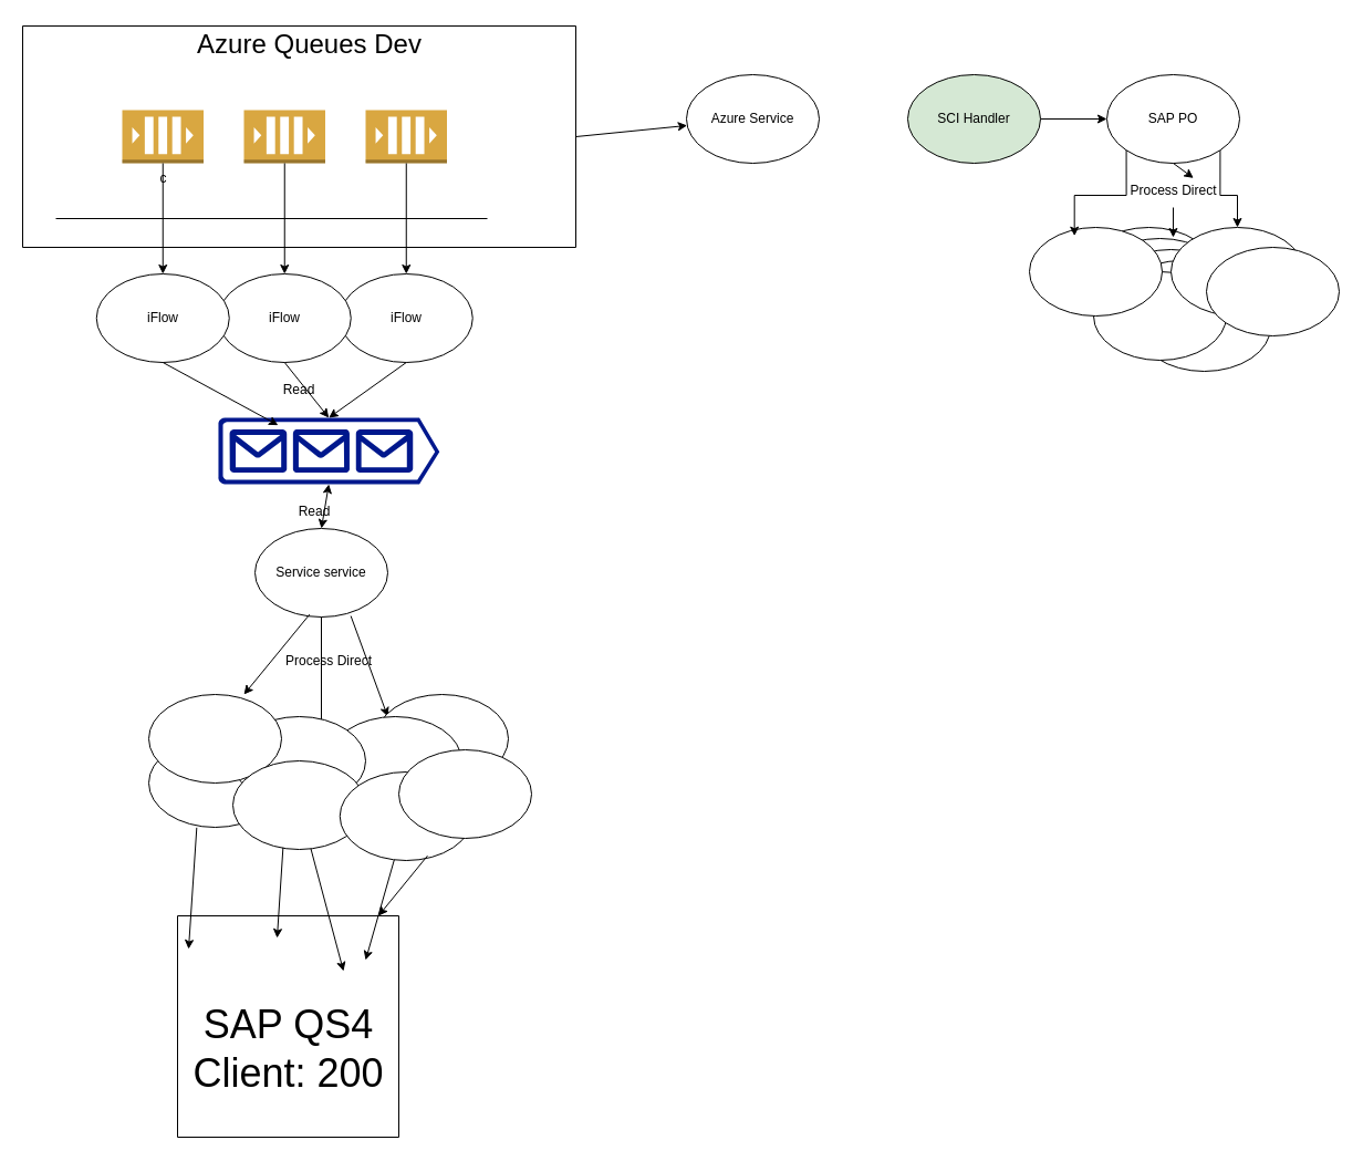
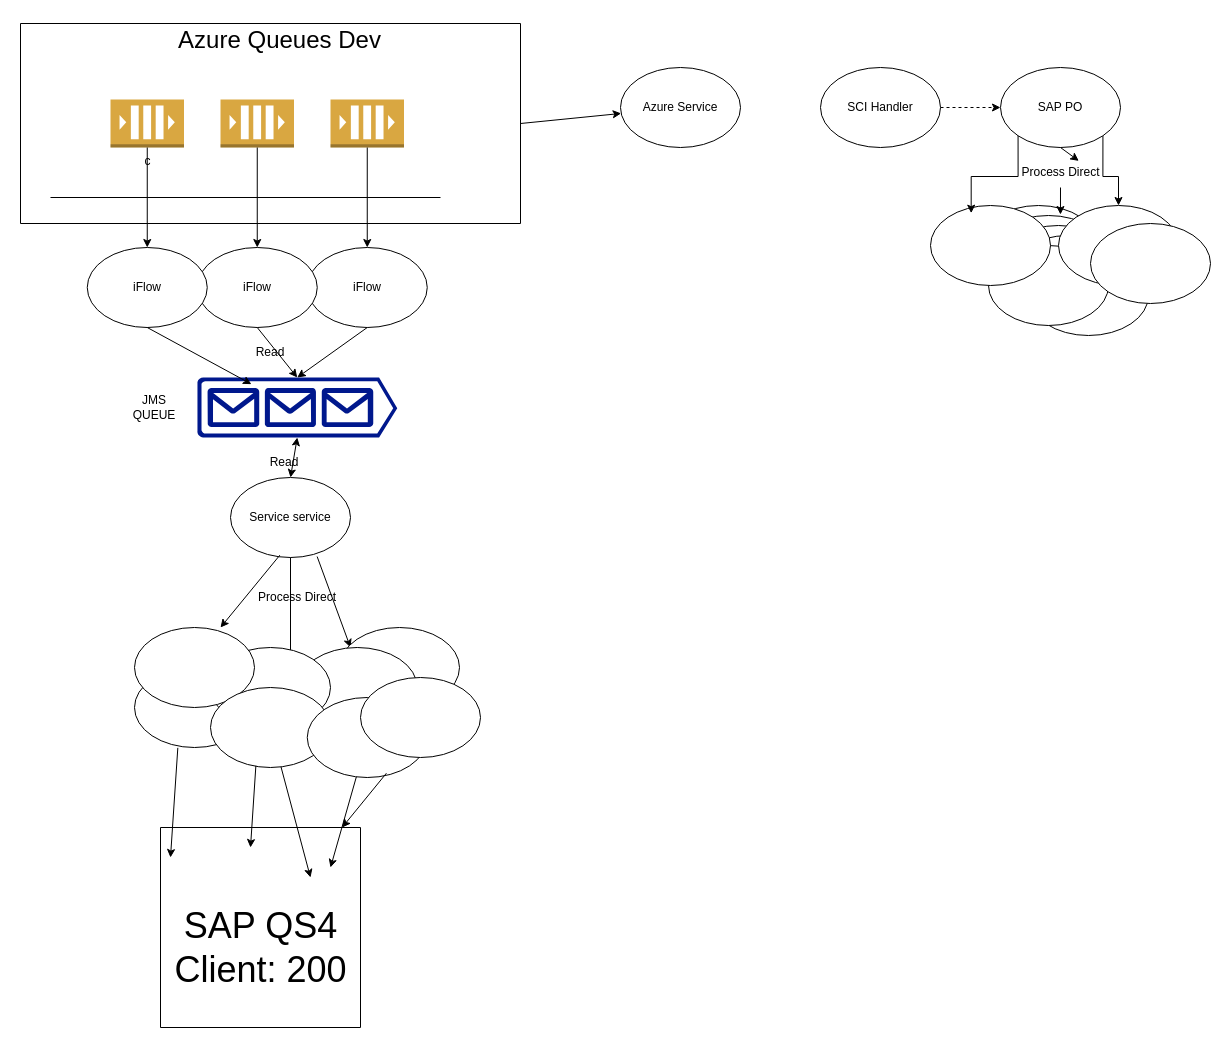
- <mxCell id="44" value="SCI Handler" style="ellipse;whiteSpace=wrap;html=1;fillColor=#d5e8d4;" vertex="1" parent="1"><mxGeometry x="820" y="67" width="120" height="80" as="geometry" /></mxCell>
+ <mxCell id="44" value="SCI Handler" style="ellipse;whiteSpace=wrap;html=1;" vertex="1" parent="1"><mxGeometry x="820" y="67" width="120" height="80" as="geometry" /></mxCell>
- <mxCell id="43" style="edgeStyle=orthogonalEdgeStyle;rounded=0;orthogonalLoop=1;jettySize=auto;html=1;exitX=1;exitY=0.5;exitDx=0;exitDy=0;entryX=0;entryY=0.5;entryDx=0;entryDy=0;" edge="1" parent="1" source="44" target="46"><mxGeometry relative="1" as="geometry" /></mxCell>
+ <mxCell id="43" style="edgeStyle=orthogonalEdgeStyle;rounded=0;orthogonalLoop=1;jettySize=auto;html=1;exitX=1;exitY=0.5;exitDx=0;exitDy=0;entryX=0;entryY=0.5;entryDx=0;entryDy=0;dashed=1;" edge="1" parent="1" source="44" target="46"><mxGeometry relative="1" as="geometry" /></mxCell>
+ <mxCell id="18" value="JMS QUEUE" style="text;html=1;align=center;verticalAlign=middle;whiteSpace=wrap;rounded=0;" vertex="1" parent="1"><mxGeometry x="123.5" y="392" width="60" height="30" as="geometry" /></mxCell>
